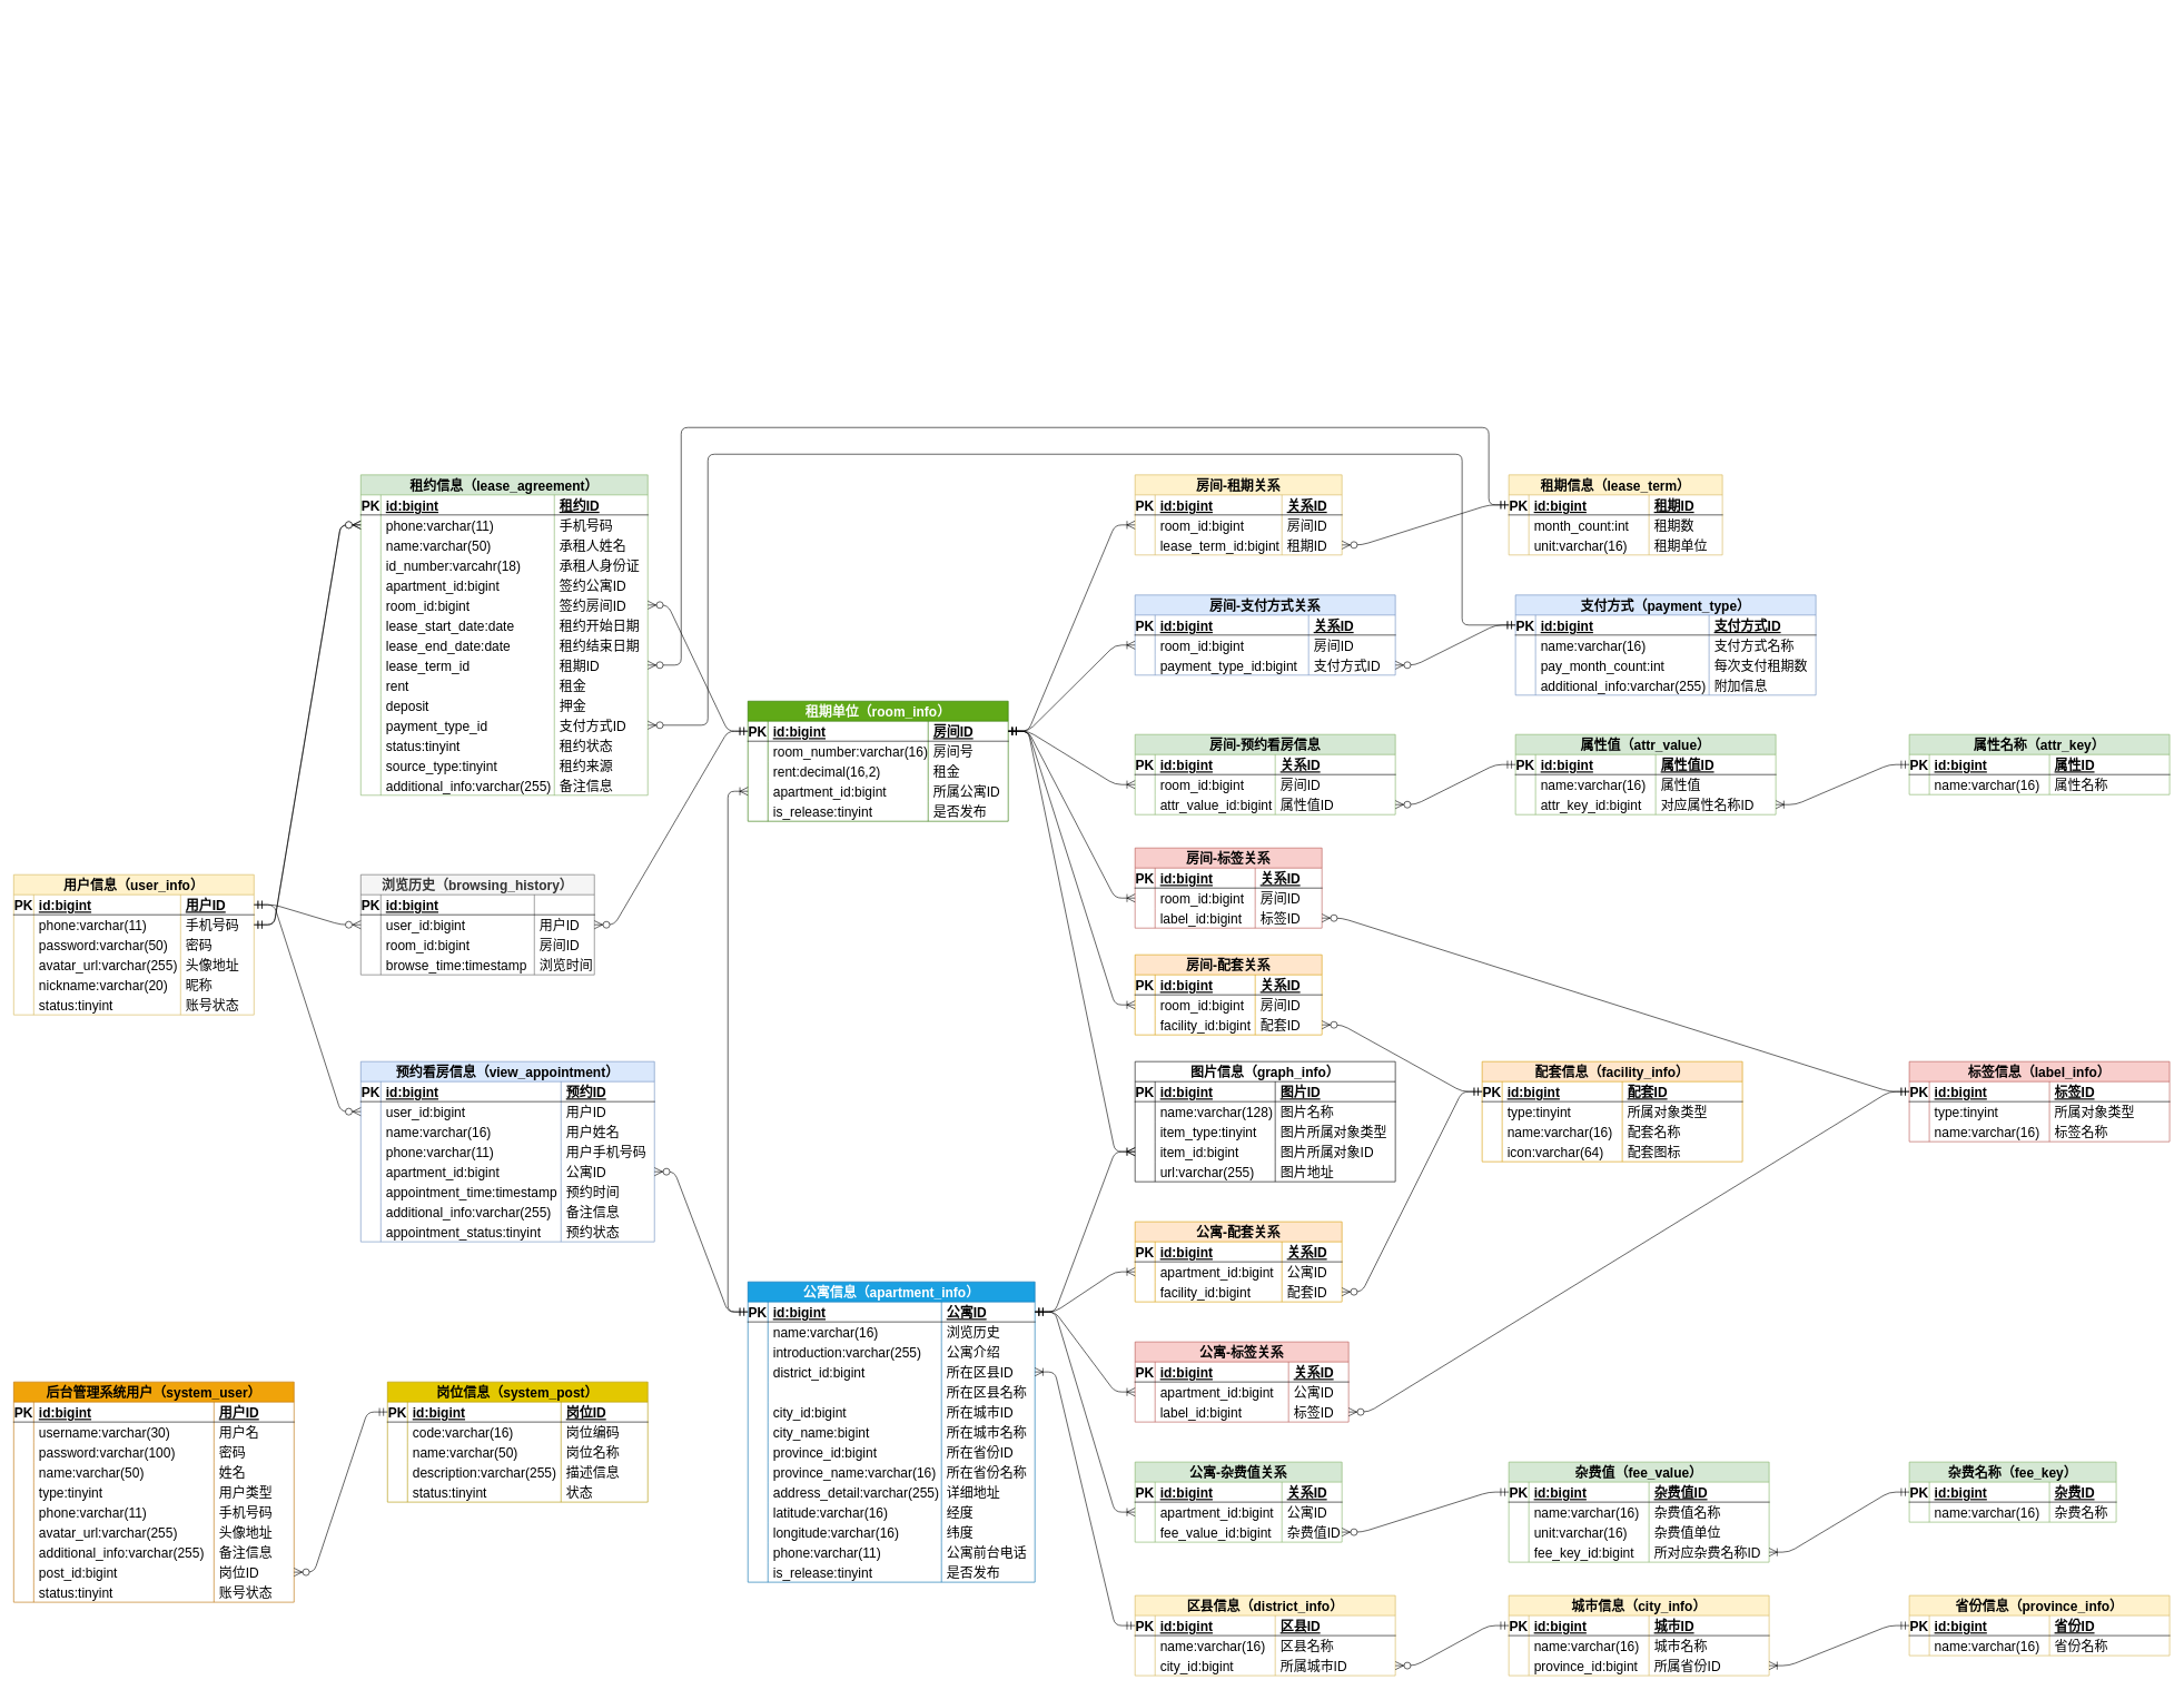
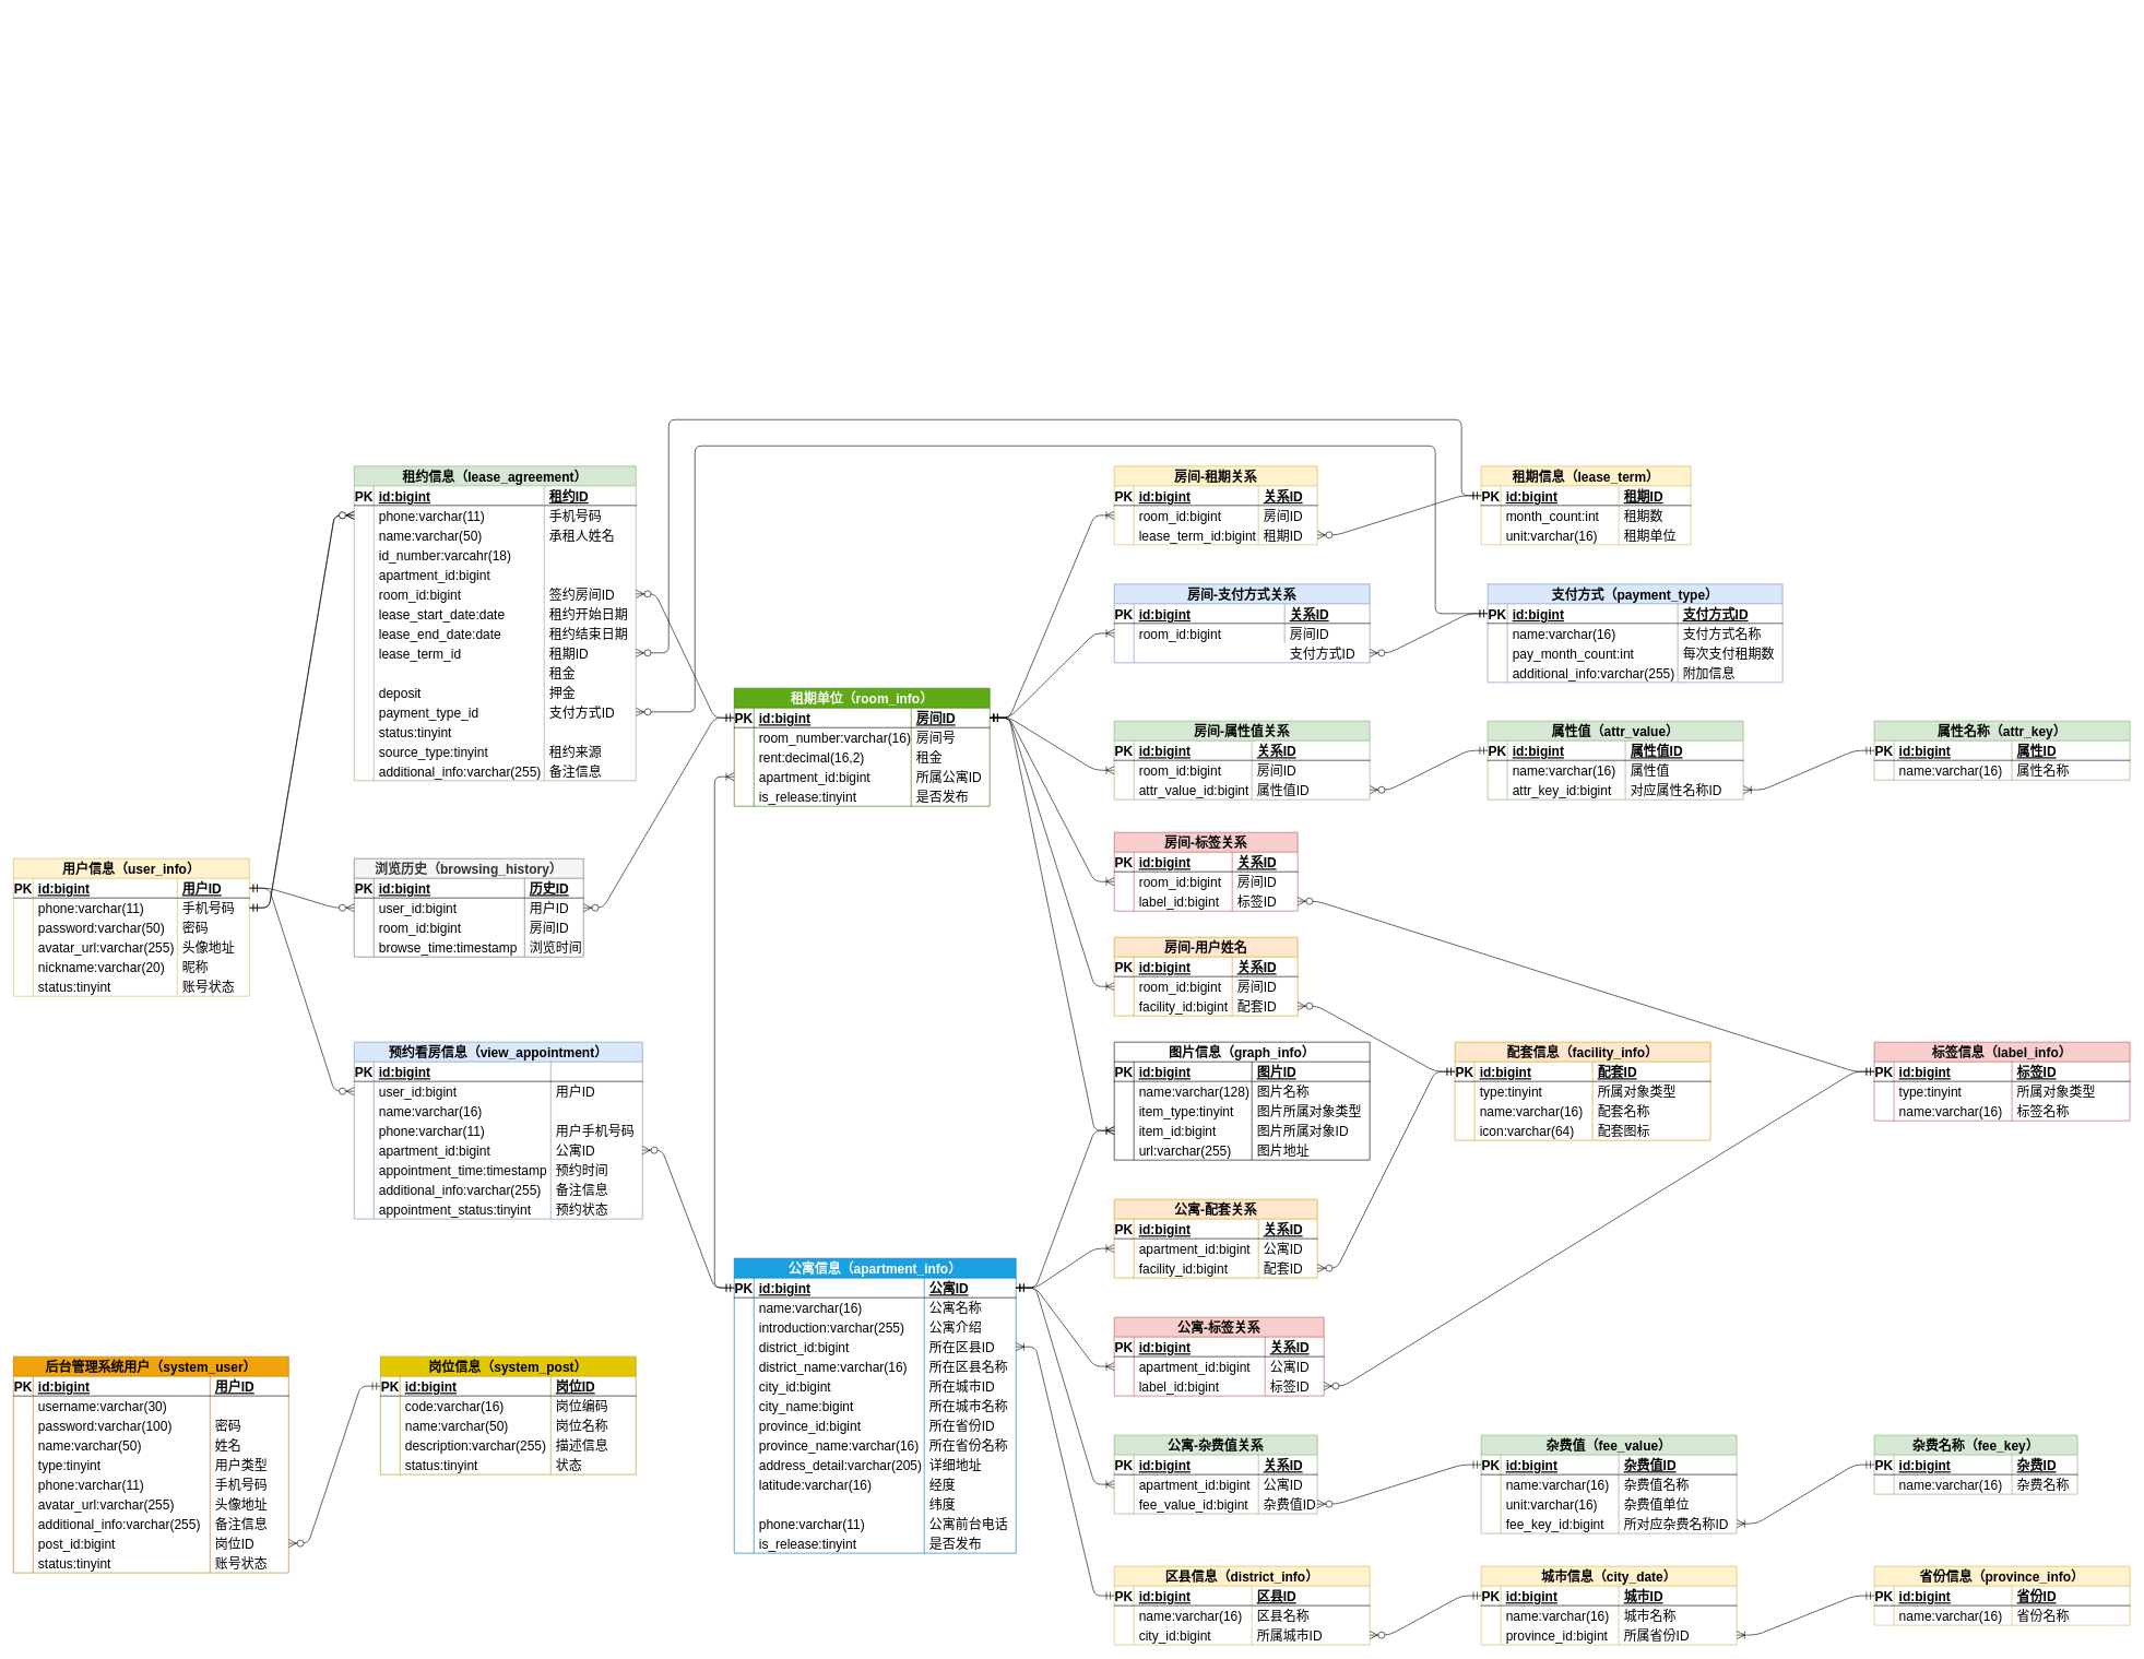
- <mxCell id="18" value="承租人身份证" style="shape=partialRectangle;overflow=hidden;connectable=0;fillColor=none;top=0;left=0;bottom=0;right=0;align=left;spacingLeft=6;rounded=0;fontSize=20;" parent="15" vertex="1"><mxGeometry x="290" width="140" height="30" as="geometry"><mxRectangle width="140" height="30" as="alternateBounds" /></mxGeometry></mxCell>
- <mxCell id="22" value="签约公寓ID" style="shape=partialRectangle;overflow=hidden;connectable=0;fillColor=none;top=0;left=0;bottom=0;right=0;align=left;spacingLeft=6;rounded=0;fontSize=20;" parent="19" vertex="1"><mxGeometry x="290" width="140" height="30" as="geometry"><mxRectangle width="140" height="30" as="alternateBounds" /></mxGeometry></mxCell>
- <mxCell id="165" value="payment_type_id:bigint" style="shape=partialRectangle;overflow=hidden;connectable=0;fillColor=none;top=0;left=0;bottom=0;right=0;align=left;spacingLeft=6;rounded=0;fontSize=20;" parent="163" vertex="1"><mxGeometry x="30" width="230" height="30" as="geometry"><mxRectangle width="230" height="30" as="alternateBounds" /></mxGeometry></mxCell>
- <mxCell id="41" value="rent" style="shape=partialRectangle;overflow=hidden;connectable=0;fillColor=none;top=0;left=0;bottom=0;right=0;align=left;spacingLeft=6;rounded=0;fontSize=20;" parent="39" vertex="1"><mxGeometry x="30" width="260" height="30" as="geometry"><mxRectangle width="260" height="30" as="alternateBounds" /></mxGeometry></mxCell>
- <mxCell id="54" value="租约状态" style="shape=partialRectangle;overflow=hidden;connectable=0;fillColor=none;top=0;left=0;bottom=0;right=0;align=left;spacingLeft=6;rounded=0;fontSize=20;" parent="51" vertex="1"><mxGeometry x="290" width="140" height="30" as="geometry"><mxRectangle width="140" height="30" as="alternateBounds" /></mxGeometry></mxCell>
- <mxCell id="480" value="房间-预约看房信息" style="shape=table;startSize=30;container=1;collapsible=1;childLayout=tableLayout;fixedRows=1;rowLines=0;fontStyle=1;align=center;resizeLast=1;rounded=0;fontSize=20;fillColor=#d5e8d4;strokeColor=#82b366;" parent="1" vertex="1"><mxGeometry x="1700" y="1100" width="390" height="120" as="geometry" /></mxCell>
+ <mxCell id="480" value="房间-属性值关系" style="shape=table;startSize=30;container=1;collapsible=1;childLayout=tableLayout;fixedRows=1;rowLines=0;fontStyle=1;align=center;resizeLast=1;rounded=0;fontSize=20;fillColor=#d5e8d4;strokeColor=#82b366;" parent="1" vertex="1"><mxGeometry x="1700" y="1100" width="390" height="120" as="geometry" /></mxCell>
+ <mxCell id="325" value="历史ID" style="shape=partialRectangle;overflow=hidden;connectable=0;fillColor=none;top=0;left=0;bottom=0;right=0;align=left;spacingLeft=6;fontStyle=5;rounded=0;fontSize=20;" parent="322" vertex="1"><mxGeometry x="260.0" width="90.0" height="30" as="geometry"><mxRectangle width="90.0" height="30" as="alternateBounds" /></mxGeometry></mxCell>
- <mxCell id="493" value="房间-配套关系" style="shape=table;startSize=30;container=1;collapsible=1;childLayout=tableLayout;fixedRows=1;rowLines=0;fontStyle=1;align=center;resizeLast=1;rounded=0;fontSize=20;fillColor=#ffe6cc;strokeColor=#d79b00;" parent="1" vertex="1"><mxGeometry x="1700" y="1430" width="280" height="120" as="geometry" /></mxCell>
+ <mxCell id="493" value="房间-用户姓名" style="shape=table;startSize=30;container=1;collapsible=1;childLayout=tableLayout;fixedRows=1;rowLines=0;fontStyle=1;align=center;resizeLast=1;rounded=0;fontSize=20;fillColor=#ffe6cc;strokeColor=#d79b00;" parent="1" vertex="1"><mxGeometry x="1700" y="1430" width="280" height="120" as="geometry" /></mxCell>
- <mxCell id="212" value="预约ID" style="shape=partialRectangle;overflow=hidden;connectable=0;fillColor=none;top=0;left=0;bottom=0;right=0;align=left;spacingLeft=6;fontStyle=5;rounded=0;fontSize=20;" parent="209" vertex="1"><mxGeometry x="300.0" width="140.0" height="30" as="geometry"><mxRectangle width="140.0" height="30" as="alternateBounds" /></mxGeometry></mxCell>
- <mxCell id="220" value="用户姓名" style="shape=partialRectangle;overflow=hidden;connectable=0;fillColor=none;top=0;left=0;bottom=0;right=0;align=left;spacingLeft=6;rounded=0;fontSize=20;" parent="217" vertex="1"><mxGeometry x="300.0" width="140.0" height="30" as="geometry"><mxRectangle width="140.0" height="30" as="alternateBounds" /></mxGeometry></mxCell>
- <mxCell id="71" value="浏览历史" style="shape=partialRectangle;overflow=hidden;connectable=0;fillColor=none;top=0;left=0;bottom=0;right=0;align=left;spacingLeft=6;rounded=0;fontSize=20;" parent="68" vertex="1"><mxGeometry x="290.0" width="140.0" height="30" as="geometry"><mxRectangle width="140.0" height="30" as="alternateBounds" /></mxGeometry></mxCell>
+ <mxCell id="71" value="公寓名称" style="shape=partialRectangle;overflow=hidden;connectable=0;fillColor=none;top=0;left=0;bottom=0;right=0;align=left;spacingLeft=6;rounded=0;fontSize=20;" parent="68" vertex="1"><mxGeometry x="290.0" width="140.0" height="30" as="geometry"><mxRectangle width="140.0" height="30" as="alternateBounds" /></mxGeometry></mxCell>
+ <mxCell id="82" value="district_name:varchar(16)" style="shape=partialRectangle;overflow=hidden;connectable=0;fillColor=none;top=0;left=0;bottom=0;right=0;align=left;spacingLeft=6;rounded=0;fontSize=20;" parent="80" vertex="1"><mxGeometry x="30" width="260.0" height="30" as="geometry"><mxRectangle width="260.0" height="30" as="alternateBounds" /></mxGeometry></mxCell>
- <mxCell id="175" value="用户名" style="shape=partialRectangle;overflow=hidden;connectable=0;fillColor=none;top=0;left=0;bottom=0;right=0;align=left;spacingLeft=6;rounded=0;fontSize=20;" parent="172" vertex="1"><mxGeometry x="300" width="120" height="30" as="geometry"><mxRectangle width="120" height="30" as="alternateBounds" /></mxGeometry></mxCell>
- <mxCell id="102" value="address_detail:varchar(255)" style="shape=partialRectangle;overflow=hidden;connectable=0;fillColor=none;top=0;left=0;bottom=0;right=0;align=left;spacingLeft=6;rounded=0;fontSize=20;" parent="100" vertex="1"><mxGeometry x="30" width="260.0" height="30" as="geometry"><mxRectangle width="260.0" height="30" as="alternateBounds" /></mxGeometry></mxCell>
+ <mxCell id="102" value="address_detail:varchar(205)" style="shape=partialRectangle;overflow=hidden;connectable=0;fillColor=none;top=0;left=0;bottom=0;right=0;align=left;spacingLeft=6;rounded=0;fontSize=20;" parent="100" vertex="1"><mxGeometry x="30" width="260.0" height="30" as="geometry"><mxRectangle width="260.0" height="30" as="alternateBounds" /></mxGeometry></mxCell>
- <mxCell id="110" value="longitude:varchar(16)" style="shape=partialRectangle;overflow=hidden;connectable=0;fillColor=none;top=0;left=0;bottom=0;right=0;align=left;spacingLeft=6;rounded=0;fontSize=20;" parent="108" vertex="1"><mxGeometry x="30" width="260.0" height="30" as="geometry"><mxRectangle width="260.0" height="30" as="alternateBounds" /></mxGeometry></mxCell>
- <mxCell id="428" value="城市信息（city_info）" style="shape=table;startSize=30;container=1;collapsible=1;childLayout=tableLayout;fixedRows=1;rowLines=0;fontStyle=1;align=center;resizeLast=1;rounded=0;fontSize=20;fillColor=#fff2cc;strokeColor=#d6b656;" parent="1" vertex="1"><mxGeometry x="2260" y="2390" width="390" height="120" as="geometry" /></mxCell>
+ <mxCell id="428" value="城市信息（city_date）" style="shape=table;startSize=30;container=1;collapsible=1;childLayout=tableLayout;fixedRows=1;rowLines=0;fontStyle=1;align=center;resizeLast=1;rounded=0;fontSize=20;fillColor=#fff2cc;strokeColor=#d6b656;" parent="1" vertex="1"><mxGeometry x="2260" y="2390" width="390" height="120" as="geometry" /></mxCell>
